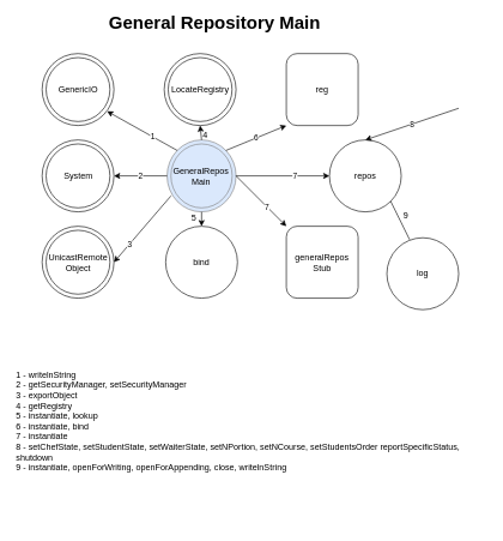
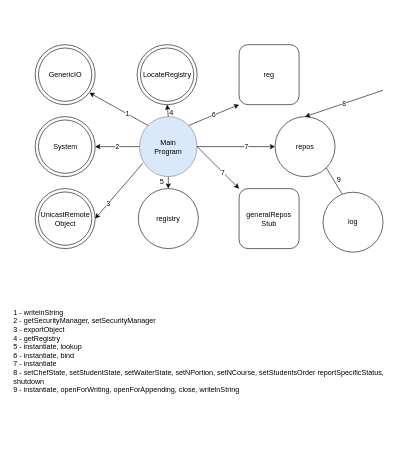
- <mxCell id="6" value="&lt;b&gt;&lt;font style=&quot;font-size: 25px;&quot;&gt;General Repository Main&lt;/font&gt;&lt;/b&gt;" style="text;html=1;align=center;verticalAlign=middle;resizable=0;points=[];autosize=1;strokeColor=none;fillColor=none;" vertex="1" parent="1"><mxGeometry x="143" y="20" width="310" height="20" as="geometry" /></mxCell>
- <mxCell id="5" value="&lt;div&gt;GeneralRepos&lt;/div&gt;&lt;div&gt;&lt;span style=&quot;background-color: initial;&quot;&gt;Main&lt;/span&gt;&lt;/div&gt;" style="ellipse;whiteSpace=wrap;html=1;fillColor=#dae8fc;strokeColor=#808080;" vertex="1" parent="3"><mxGeometry x="5.333" y="5.556" width="85.333" height="88.889" as="geometry" /></mxCell>
- <mxCell id="20" value="bind" style="ellipse;whiteSpace=wrap;html=1;aspect=fixed;" vertex="1" parent="1"><mxGeometry x="230" y="314" width="100" height="100" as="geometry" /></mxCell>
+ <mxCell id="20" value="registry" style="ellipse;whiteSpace=wrap;html=1;aspect=fixed;" vertex="1" parent="1"><mxGeometry x="230" y="314" width="100" height="100" as="geometry" /></mxCell>
- <mxCell id="22" value="log" style="ellipse;whiteSpace=wrap;html=1;aspect=fixed;" vertex="1" parent="1"><mxGeometry x="538" y="330" width="100" height="100" as="geometry" /></mxCell>
+ <mxCell id="22" value="log" style="ellipse;whiteSpace=wrap;html=1;aspect=fixed;" vertex="1" parent="1"><mxGeometry x="538" y="320" width="100" height="100" as="geometry" /></mxCell>
